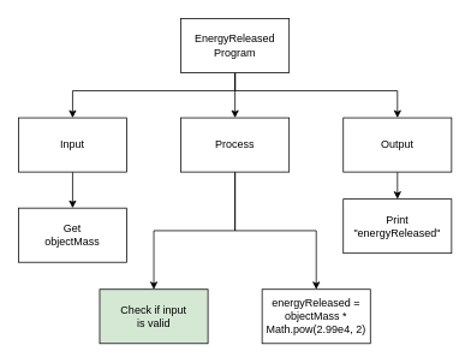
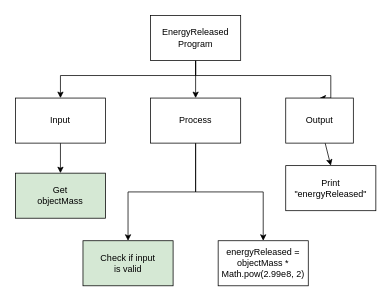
- <mxCell id="12" value="Output" style="rounded=0;whiteSpace=wrap;html=1;" parent="1" vertex="1"><mxGeometry x="380" y="130" width="120" height="60" as="geometry" /></mxCell>
+ <mxCell id="12" value="Output" style="rounded=0;whiteSpace=wrap;html=1;" parent="1" vertex="1"><mxGeometry x="380" y="130" width="90" height="60" as="geometry" /></mxCell>
- <mxCell id="13" value="Get&lt;br&gt;objectMass" style="rounded=0;whiteSpace=wrap;html=1;" parent="1" vertex="1"><mxGeometry x="20" y="230" width="120" height="60" as="geometry" /></mxCell>
+ <mxCell id="13" value="Get&lt;br&gt;objectMass" style="rounded=0;whiteSpace=wrap;html=1;fillColor=#d5e8d4;" parent="1" vertex="1"><mxGeometry x="20" y="230" width="120" height="60" as="geometry" /></mxCell>
- <mxCell id="15" value="&lt;div&gt;energyReleased = objectMass * Math.pow(2.99e4, 2)&lt;/div&gt;" style="rounded=0;whiteSpace=wrap;html=1;" parent="1" vertex="1"><mxGeometry x="290" y="320" width="120" height="60" as="geometry" /></mxCell>
+ <mxCell id="15" value="&lt;div&gt;energyReleased = objectMass * Math.pow(2.99e8, 2)&lt;/div&gt;" style="rounded=0;whiteSpace=wrap;html=1;" parent="1" vertex="1"><mxGeometry x="290" y="320" width="120" height="60" as="geometry" /></mxCell>
